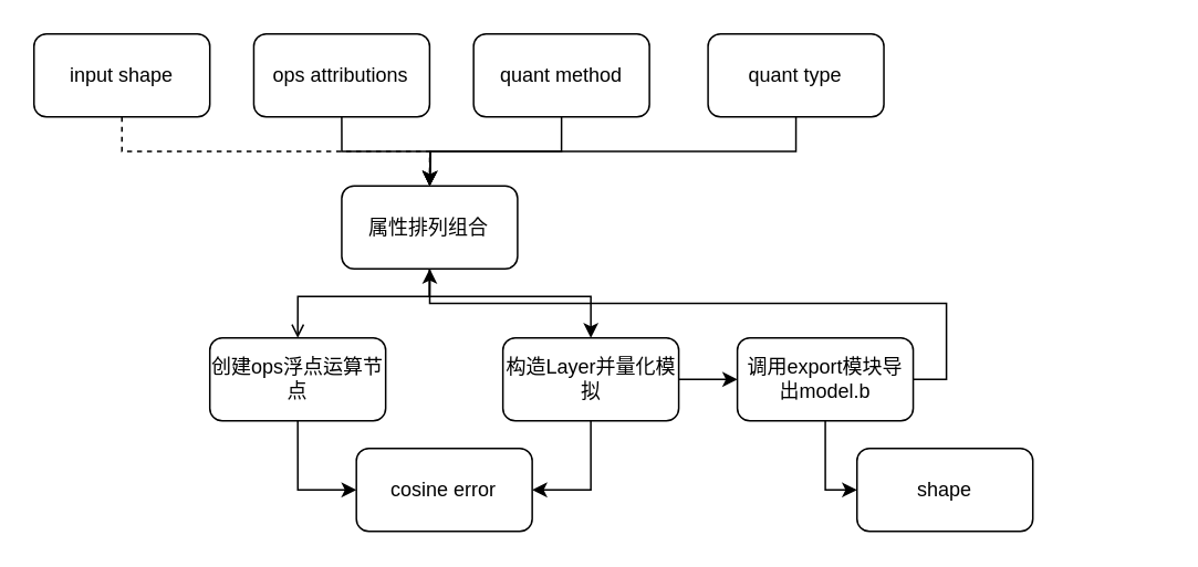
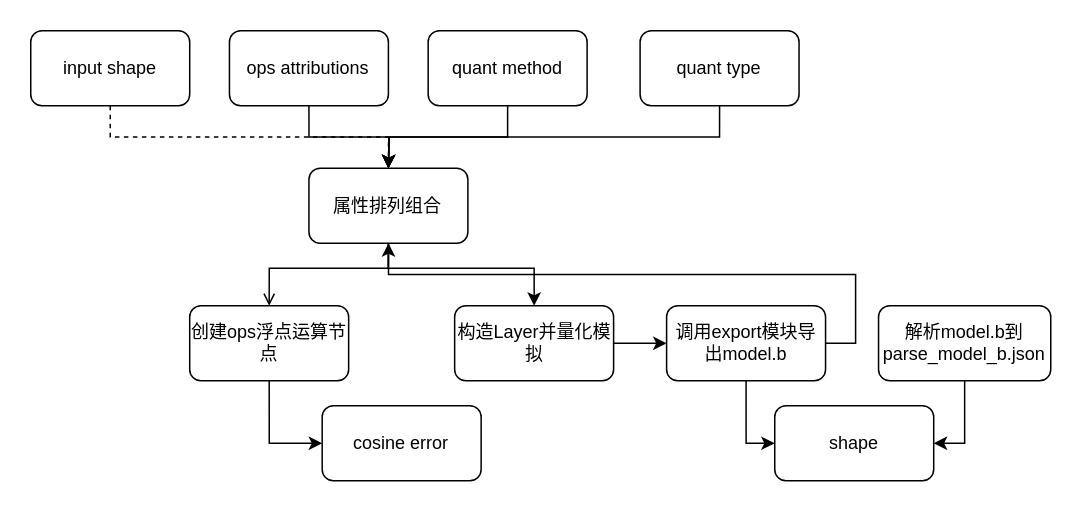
+ <mxCell id="13" value="解析model.b到parse_model_b.json" style="rounded=1;whiteSpace=wrap;html=1;container=0;" vertex="1" parent="2"><mxGeometry x="565.195" y="183.333" width="114.805" height="50.0" as="geometry" /></mxCell>
+ <mxCell id="17" style="edgeStyle=orthogonalEdgeStyle;rounded=0;orthogonalLoop=1;jettySize=auto;html=1;exitX=0.5;exitY=1;exitDx=0;exitDy=0;entryX=1;entryY=0.5;entryDx=0;entryDy=0;" edge="1" parent="2" source="13" target="15"><mxGeometry relative="1" as="geometry" /></mxCell>
- <mxCell id="10" style="edgeStyle=orthogonalEdgeStyle;rounded=0;orthogonalLoop=1;jettySize=auto;html=1;exitX=0.5;exitY=1;exitDx=0;exitDy=0;entryX=1;entryY=0.5;entryDx=0;entryDy=0;" edge="1" parent="2" source="6" target="8"><mxGeometry relative="1" as="geometry" /></mxCell>
